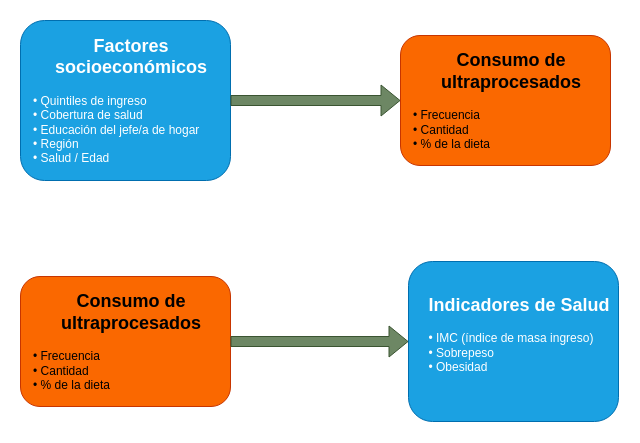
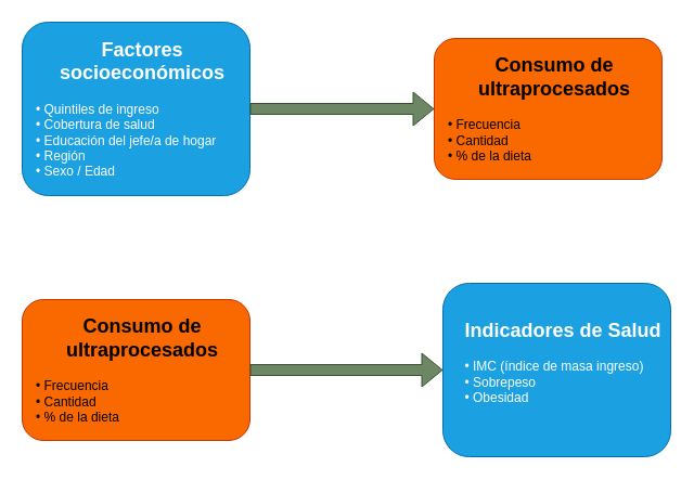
- <mxCell id="2" value="&lt;h2&gt;&lt;b&gt;Factores socioeconómicos&lt;/b&gt;&lt;/h2&gt;&lt;div align=&quot;left&quot;&gt;• Quintiles de ingreso&lt;br&gt;• Cobertura de salud&lt;br&gt;• Educación del jefe/a de hogar&lt;br&gt;• Región&lt;br&gt;• Salud / Edad&lt;br&gt;&lt;/div&gt;&lt;div&gt;&lt;br&gt;&lt;/div&gt;" style="rounded=1;whiteSpace=wrap;html=1;strokeColor=#006EAF;fontColor=#ffffff;fillColor=#1ba1e2;spacingLeft=12;" vertex="1" parent="1"><mxGeometry x="20" y="20" width="210" height="160" as="geometry" /></mxCell>
+ <mxCell id="2" value="&lt;h2&gt;&lt;b&gt;Factores socioeconómicos&lt;/b&gt;&lt;/h2&gt;&lt;div align=&quot;left&quot;&gt;• Quintiles de ingreso&lt;br&gt;• Cobertura de salud&lt;br&gt;• Educación del jefe/a de hogar&lt;br&gt;• Región&lt;br&gt;• Sexo / Edad&lt;br&gt;&lt;/div&gt;&lt;div&gt;&lt;br&gt;&lt;/div&gt;" style="rounded=1;whiteSpace=wrap;html=1;strokeColor=#006EAF;fontColor=#ffffff;fillColor=#1ba1e2;spacingLeft=12;" vertex="1" parent="1"><mxGeometry x="20" y="20" width="210" height="160" as="geometry" /></mxCell>
